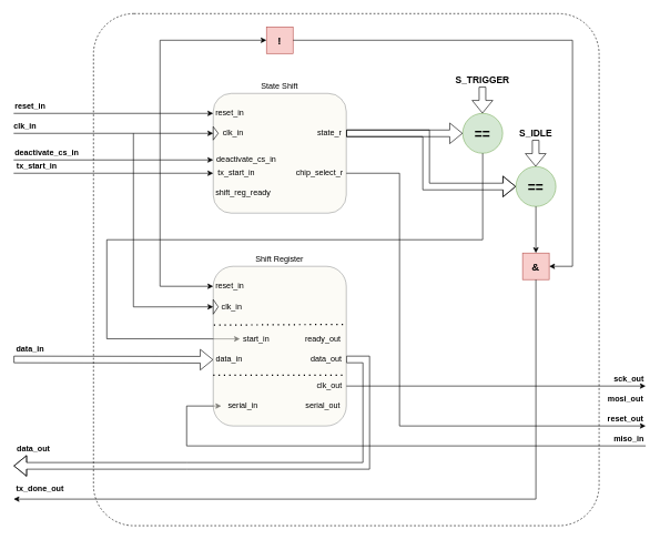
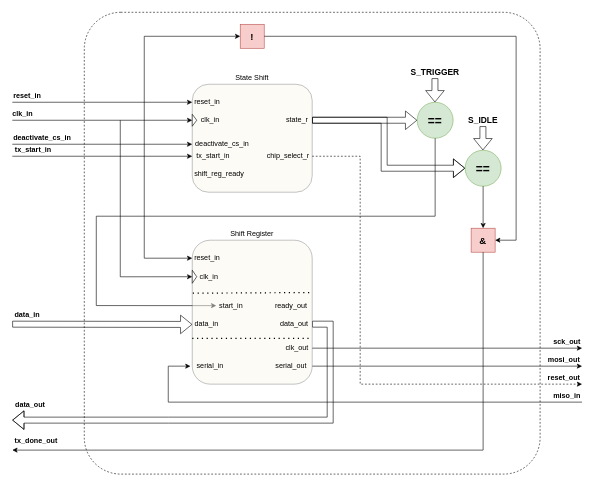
- <mxCell id="41" value="" style="endArrow=classic;html=1;rounded=0;exitX=1;exitY=0.5;exitDx=0;exitDy=0;entryX=1;entryY=1;entryDx=0;entryDy=0;" edge="1" parent="1" source="11" target="27"><mxGeometry width="50" height="50" relative="1" as="geometry"><mxPoint x="520" y="609.67" as="sourcePoint" /><mxPoint x="820" y="640" as="targetPoint" /><Array as="points"><mxPoint x="600" y="260" /><mxPoint x="600" y="640" /></Array></mxGeometry></mxCell>
+ <mxCell id="41" value="" style="endArrow=classic;html=1;rounded=0;exitX=1;exitY=0.5;exitDx=0;exitDy=0;entryX=1;entryY=1;entryDx=0;entryDy=0;dashed=1;" edge="1" parent="1" source="11" target="27"><mxGeometry width="50" height="50" relative="1" as="geometry"><mxPoint x="520" y="609.67" as="sourcePoint" /><mxPoint x="820" y="640" as="targetPoint" /><Array as="points"><mxPoint x="600" y="260" /><mxPoint x="600" y="640" /></Array></mxGeometry></mxCell>
- <mxCell id="49" value="serial_in" style="text;html=1;align=center;verticalAlign=middle;whiteSpace=wrap;rounded=0;" parent="42" vertex="1"><mxGeometry x="15" y="200" width="60" height="20" as="geometry" /></mxCell>
+ <mxCell id="49" value="serial_in" style="text;html=1;align=center;verticalAlign=middle;whiteSpace=wrap;rounded=0;" parent="42" vertex="1"><mxGeometry y="200" width="60" height="20" as="geometry" /></mxCell>
+ <mxCell id="40" value="" style="endArrow=classic;html=1;rounded=0;exitX=1;exitY=0.5;exitDx=0;exitDy=0;entryX=1;entryY=1;entryDx=0;entryDy=0;" edge="1" parent="1" source="55" target="30"><mxGeometry width="50" height="50" relative="1" as="geometry"><mxPoint x="520" y="590" as="sourcePoint" /><mxPoint x="820" y="610" as="targetPoint" /></mxGeometry></mxCell>
